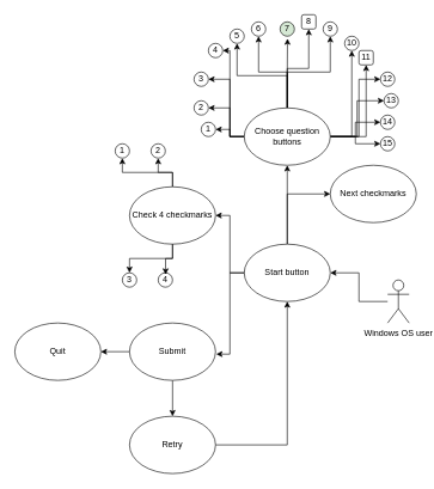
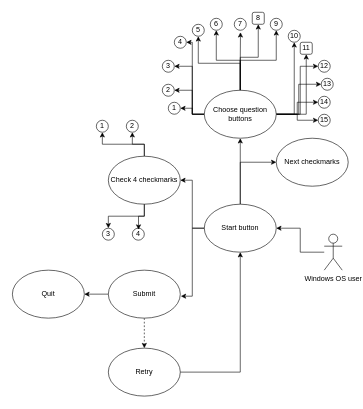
- <mxCell id="27" value="7" style="ellipse;whiteSpace=wrap;html=1;fillColor=#d5e8d4;" vertex="1" parent="1"><mxGeometry x="390" y="30" width="20" height="20" as="geometry" /></mxCell>
+ <mxCell id="27" value="7" style="ellipse;whiteSpace=wrap;html=1;" vertex="1" parent="1"><mxGeometry x="390" y="30" width="20" height="20" as="geometry" /></mxCell>
- <mxCell id="49" style="edgeStyle=orthogonalEdgeStyle;rounded=0;orthogonalLoop=1;jettySize=auto;html=1;entryX=0.5;entryY=0;entryDx=0;entryDy=0;" edge="1" parent="1" source="51" target="54"><mxGeometry relative="1" as="geometry" /></mxCell>
+ <mxCell id="49" style="edgeStyle=orthogonalEdgeStyle;rounded=0;orthogonalLoop=1;jettySize=auto;html=1;entryX=0.5;entryY=0;entryDx=0;entryDy=0;dashed=1;" edge="1" parent="1" source="51" target="54"><mxGeometry relative="1" as="geometry" /></mxCell>
